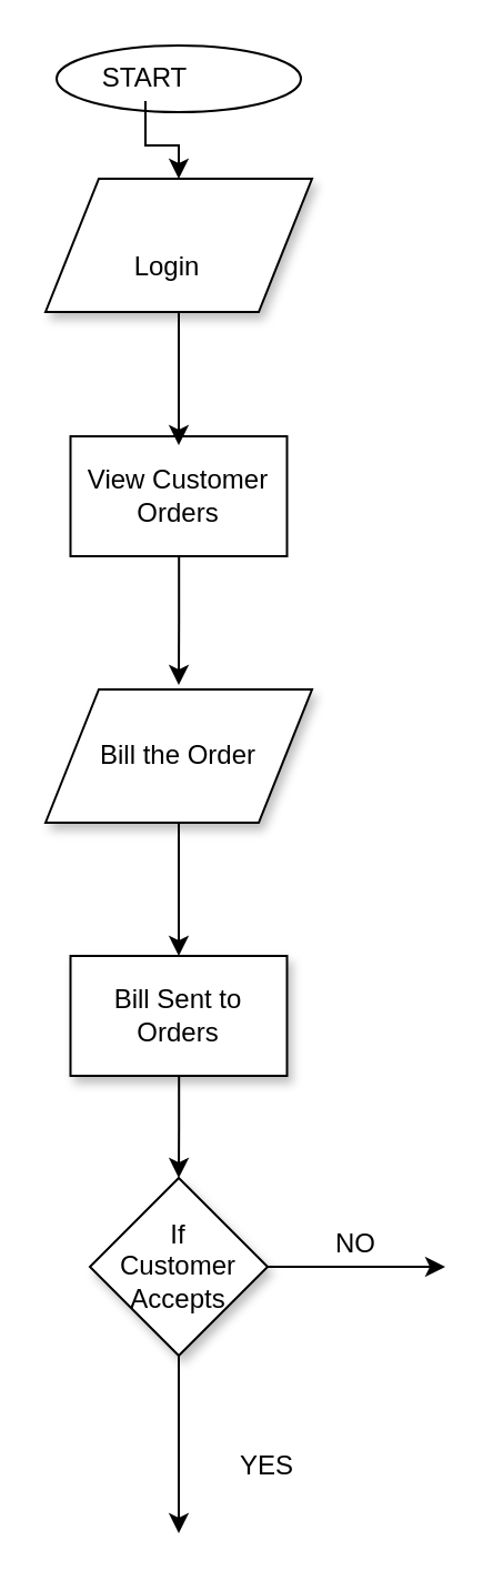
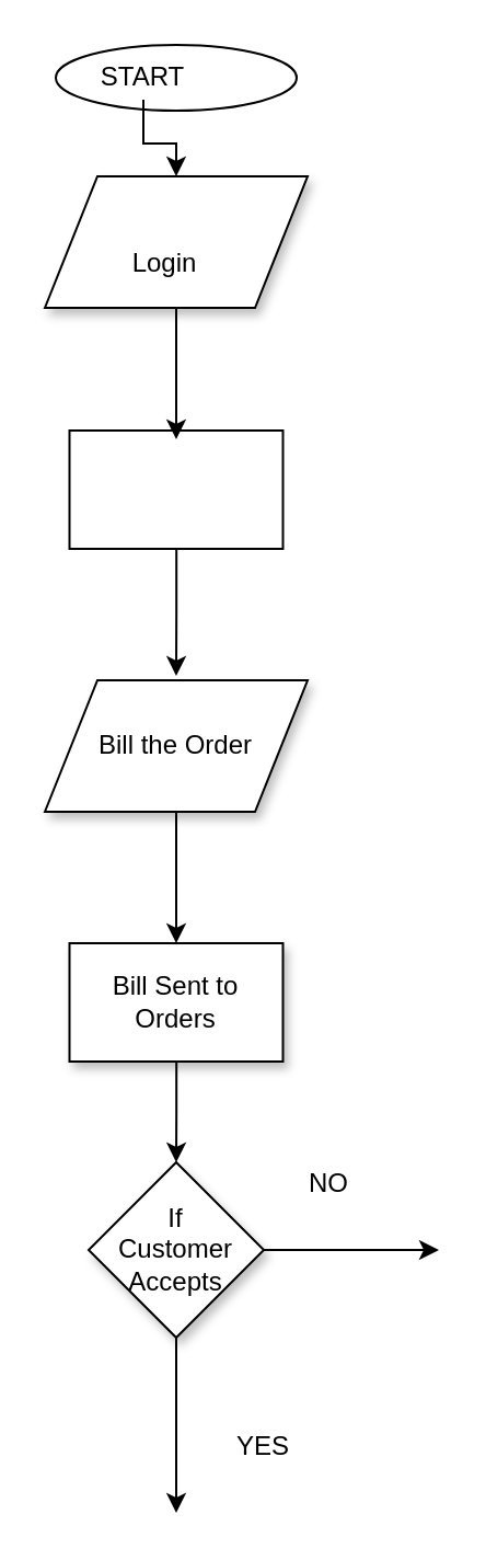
- <mxCell id="7" value="View Customer Orders" style="text;html=1;strokeColor=none;fillColor=none;align=center;verticalAlign=middle;whiteSpace=wrap;rounded=0;" parent="1" vertex="1"><mxGeometry x="35" y="213" width="90" height="20" as="geometry" /></mxCell>
- <mxCell id="22" value="NO" style="text;html=1;strokeColor=none;fillColor=none;align=center;verticalAlign=middle;whiteSpace=wrap;rounded=0;" vertex="1" parent="1"><mxGeometry x="140" y="550" width="40" height="20" as="geometry" /></mxCell>
+ <mxCell id="22" value="NO" style="text;html=1;strokeColor=none;fillColor=none;align=center;verticalAlign=middle;whiteSpace=wrap;rounded=0;" vertex="1" parent="1"><mxGeometry x="130" y="530" width="40" height="20" as="geometry" /></mxCell>
